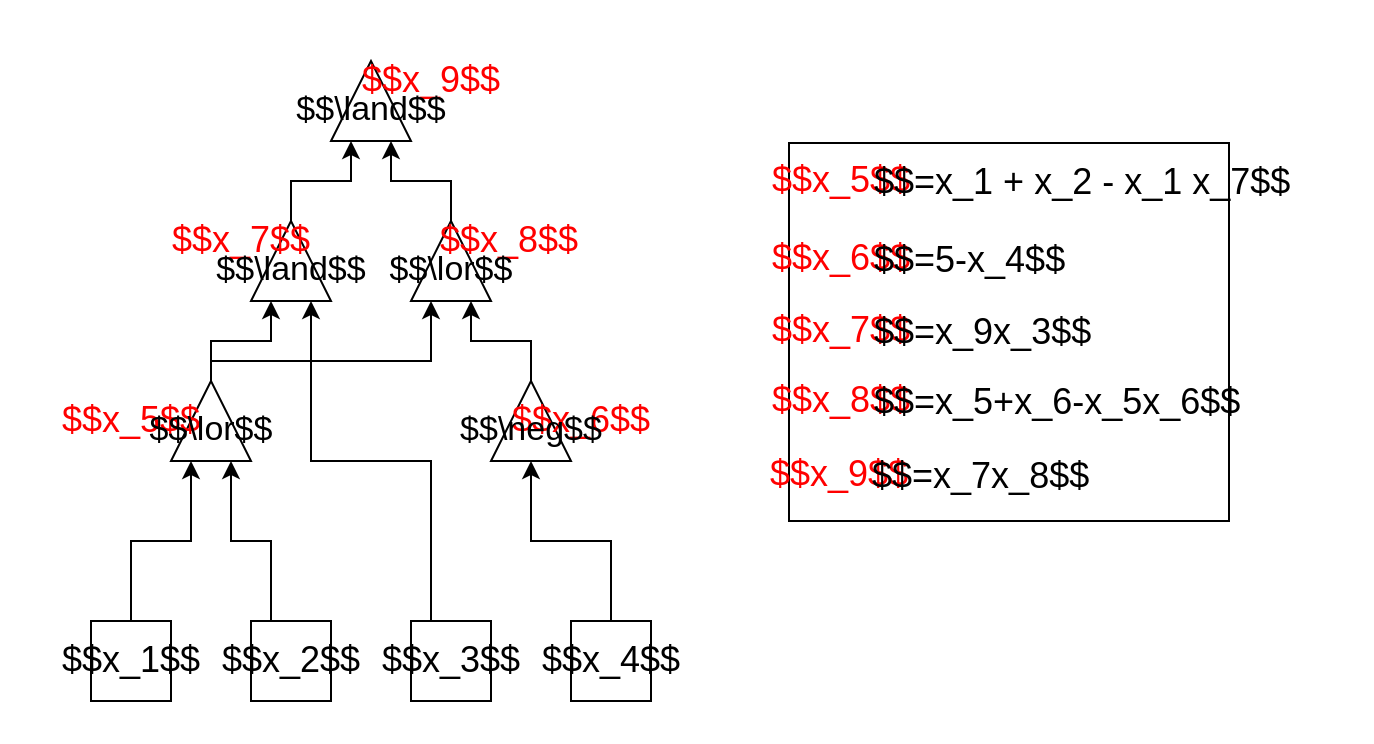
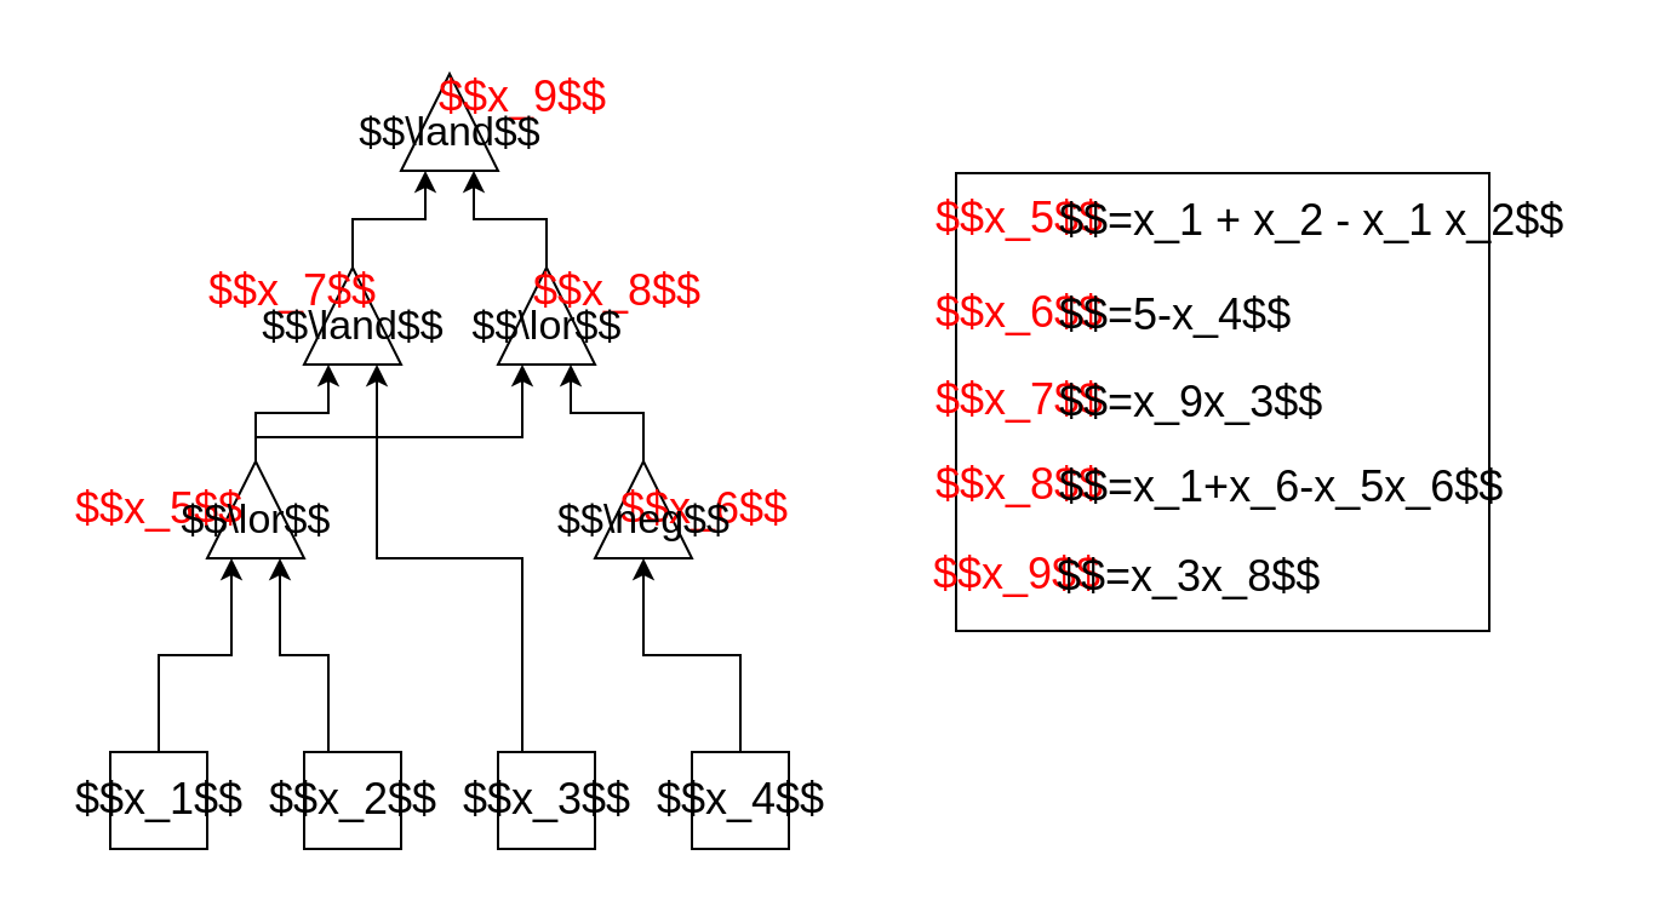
- <mxCell id="36" value="$$=x_1 + x_2 - x_1 x_7$$" style="text;html=1;align=left;verticalAlign=middle;resizable=0;points=[];autosize=1;strokeColor=none;fillColor=none;fontSize=18;" parent="1" vertex="1"><mxGeometry x="435" y="71" width="230" height="40" as="geometry" /></mxCell>
+ <mxCell id="36" value="$$=x_1 + x_2 - x_1 x_2$$" style="text;html=1;align=left;verticalAlign=middle;resizable=0;points=[];autosize=1;strokeColor=none;fillColor=none;fontSize=18;" parent="1" vertex="1"><mxGeometry x="435" y="71" width="230" height="40" as="geometry" /></mxCell>
- <mxCell id="42" value="$$=x_5+x_6-x_5x_6$$" style="text;html=1;align=left;verticalAlign=middle;resizable=0;points=[];autosize=1;strokeColor=none;fillColor=none;fontSize=18;" parent="1" vertex="1"><mxGeometry x="435" y="181" width="210" height="40" as="geometry" /></mxCell>
+ <mxCell id="42" value="$$=x_1+x_6-x_5x_6$$" style="text;html=1;align=left;verticalAlign=middle;resizable=0;points=[];autosize=1;strokeColor=none;fillColor=none;fontSize=18;" parent="1" vertex="1"><mxGeometry x="435" y="181" width="210" height="40" as="geometry" /></mxCell>
- <mxCell id="44" value="$$=x_7x_8$$" style="text;html=1;align=left;verticalAlign=middle;resizable=0;points=[];autosize=1;strokeColor=none;fillColor=none;fontSize=18;" parent="1" vertex="1"><mxGeometry x="434" y="218" width="130" height="40" as="geometry" /></mxCell>
+ <mxCell id="44" value="$$=x_3x_8$$" style="text;html=1;align=left;verticalAlign=middle;resizable=0;points=[];autosize=1;strokeColor=none;fillColor=none;fontSize=18;" parent="1" vertex="1"><mxGeometry x="434" y="218" width="130" height="40" as="geometry" /></mxCell>
